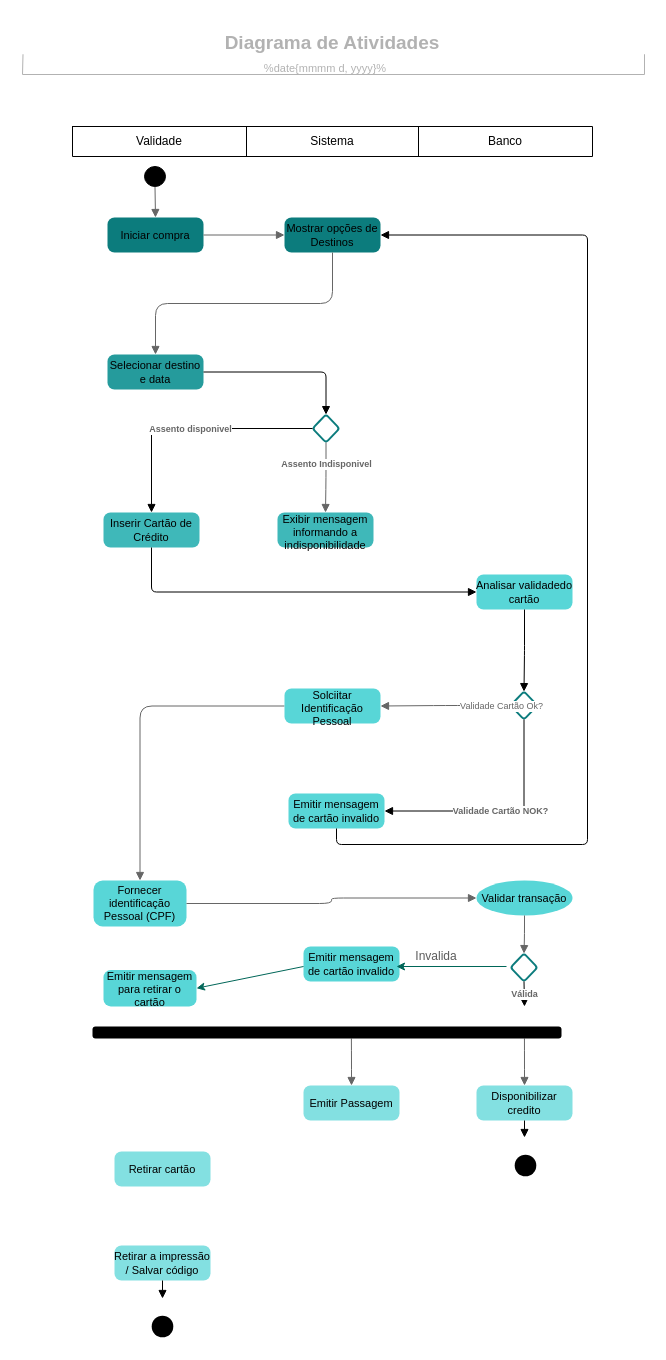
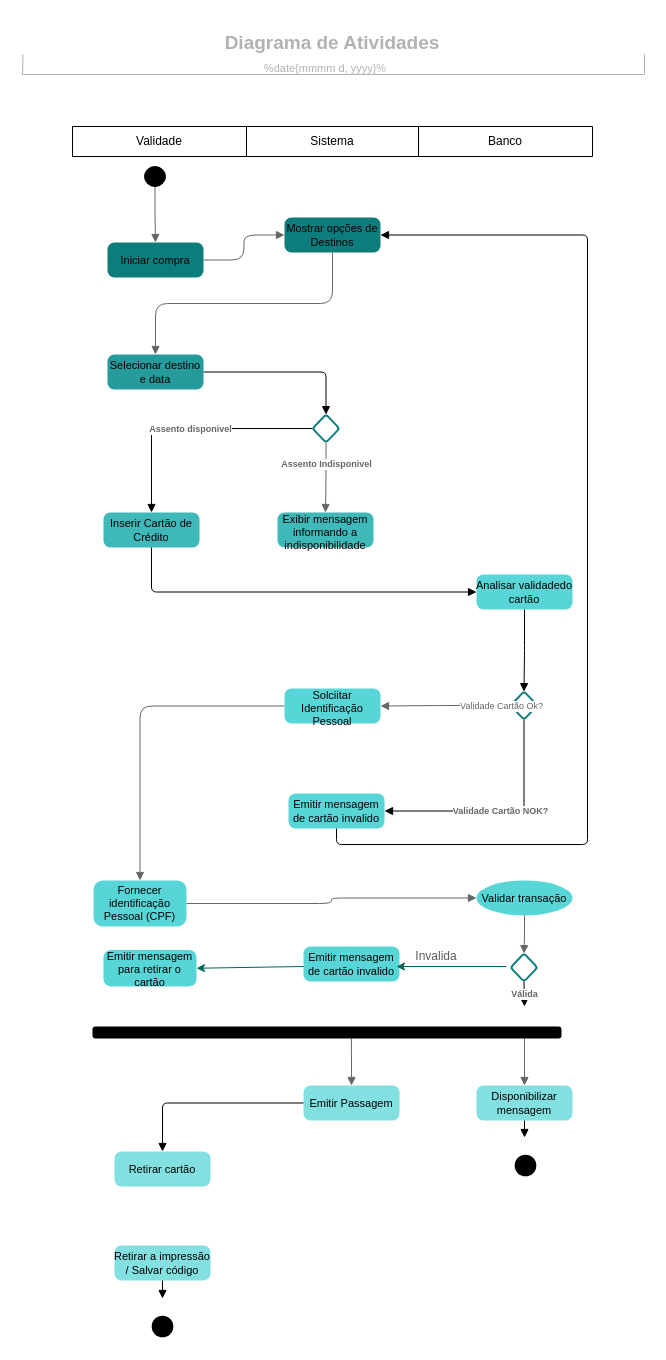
- <mxCell id="3" value="Iniciar compra" style="html=1;overflow=block;whiteSpace=wrap;rounded=1;arcSize=20;whiteSpace=wrap;fontSize=11;spacing=0;strokeOpacity=0;fillOpacity=100;fillColor=#0c7c7d;" vertex="1" zOrder="3" parent="1"><mxGeometry x="107" y="217" width="96" height="35" as="geometry" /></mxCell>
+ <mxCell id="3" value="Iniciar compra" style="html=1;overflow=block;whiteSpace=wrap;rounded=1;arcSize=20;whiteSpace=wrap;fontSize=11;spacing=0;strokeOpacity=0;fillOpacity=100;fillColor=#0c7c7d;" vertex="1" zOrder="3" parent="1"><mxGeometry x="107" y="242" width="96" height="35" as="geometry" /></mxCell>
- <mxCell id="60" value="Emitir mensagem para retirar o cartão" style="html=1;overflow=block;whiteSpace=wrap;rounded=1;arcSize=20;whiteSpace=wrap;fontSize=11;spacing=0;strokeOpacity=0;fillOpacity=100;fillColor=#58d6d7;" vertex="1" zOrder="217" parent="1"><mxGeometry x="103" y="969.5" width="93" height="36.5" as="geometry" /></mxCell>
+ <mxCell id="60" value="Emitir mensagem para retirar o cartão" style="html=1;overflow=block;whiteSpace=wrap;rounded=1;arcSize=20;whiteSpace=wrap;fontSize=11;spacing=0;strokeOpacity=0;fillOpacity=100;fillColor=#58d6d7;" vertex="1" zOrder="217" parent="1"><mxGeometry x="103" y="949.5" width="93" height="36.5" as="geometry" /></mxCell>
+ <mxCell id="44" value="" style="html=1;jettySize=18;whiteSpace=wrap;fontSize=11;rounded=1;arcSize=10;edgeStyle=orthogonalEdgeStyle;startArrow=none;;endArrow=block;endFill=1;;exitX=0;exitY=0.5;exitPerimeter=0;entryX=0.5;entryY=0;entryPerimeter=0;" edge="1" parent="1" source="21" target="38"><mxGeometry width="100" height="100" relative="1" as="geometry"><Array as="points"><mxPoint x="162" y="1102" /></Array></mxGeometry></mxCell>
- <mxCell id="19" value="Disponibilizar credito" style="html=1;overflow=block;whiteSpace=wrap;rounded=1;arcSize=20;whiteSpace=wrap;fontSize=11;spacing=0;strokeOpacity=0;fillOpacity=100;fillColor=#83e0e1;" vertex="1" zOrder="28" parent="1"><mxGeometry x="476" y="1085" width="96" height="35" as="geometry" /></mxCell>
+ <mxCell id="19" value="Disponibilizar mensagem" style="html=1;overflow=block;whiteSpace=wrap;rounded=1;arcSize=20;whiteSpace=wrap;fontSize=11;spacing=0;strokeOpacity=0;fillOpacity=100;fillColor=#83e0e1;" vertex="1" zOrder="28" parent="1"><mxGeometry x="476" y="1085" width="96" height="35" as="geometry" /></mxCell>
